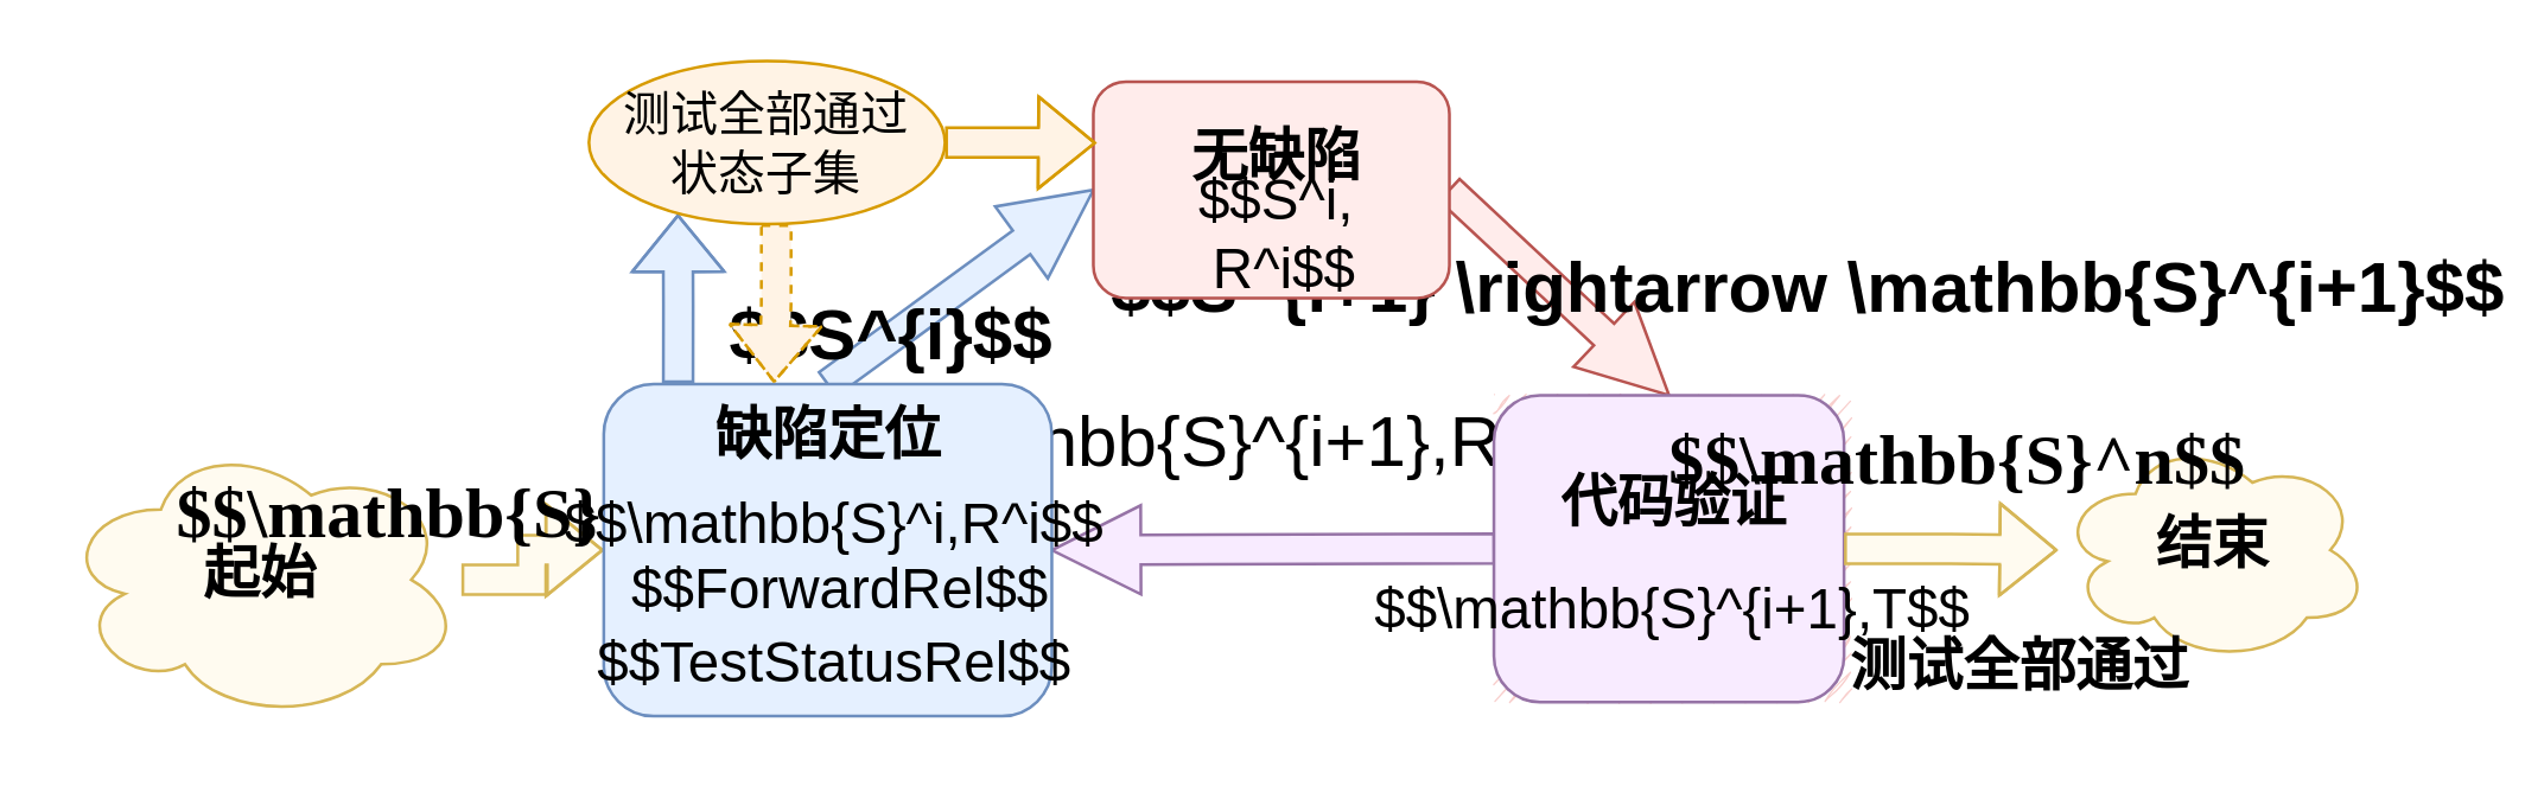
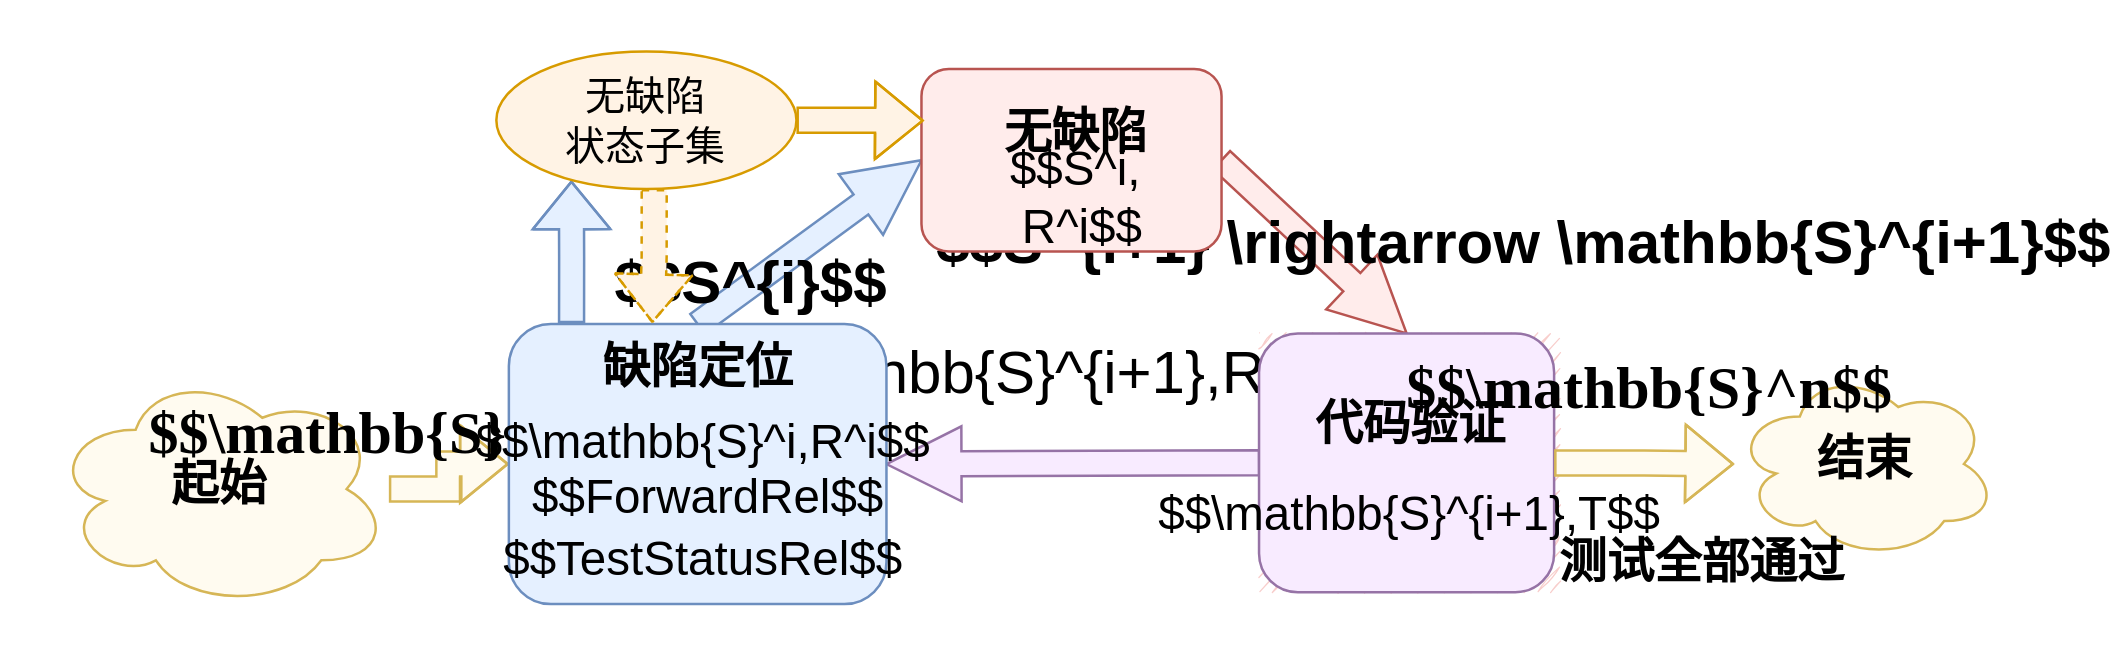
- <mxCell id="32" value="&lt;span style=&quot;font-size: 16px;&quot;&gt;测试全部通过&lt;/span&gt;&lt;div style=&quot;font-size: 16px;&quot;&gt;状态子集&lt;/div&gt;" style="ellipse;whiteSpace=wrap;html=1;fillColor=#FFF3E5;strokeColor=#d79b00;" vertex="1" parent="1"><mxGeometry x="198" y="20" width="120" height="55" as="geometry" /></mxCell>
+ <mxCell id="32" value="&lt;span style=&quot;font-size: 16px;&quot;&gt;无缺陷&lt;/span&gt;&lt;div style=&quot;font-size: 16px;&quot;&gt;状态子集&lt;/div&gt;" style="ellipse;whiteSpace=wrap;html=1;fillColor=#FFF3E5;strokeColor=#d79b00;" vertex="1" parent="1"><mxGeometry x="198" y="20" width="120" height="55" as="geometry" /></mxCell>
